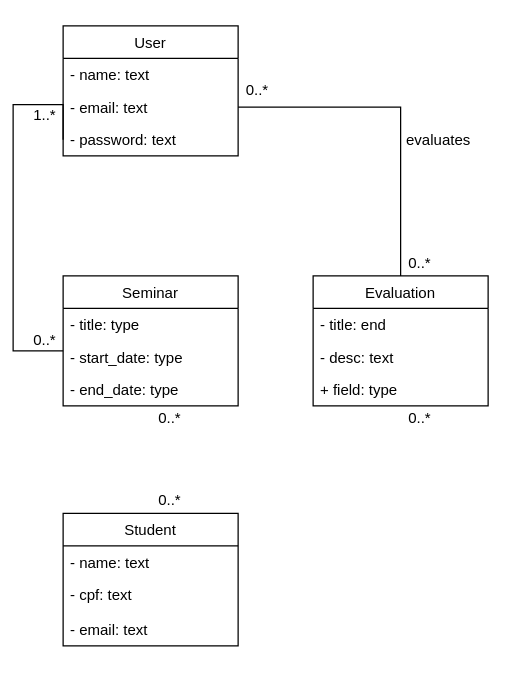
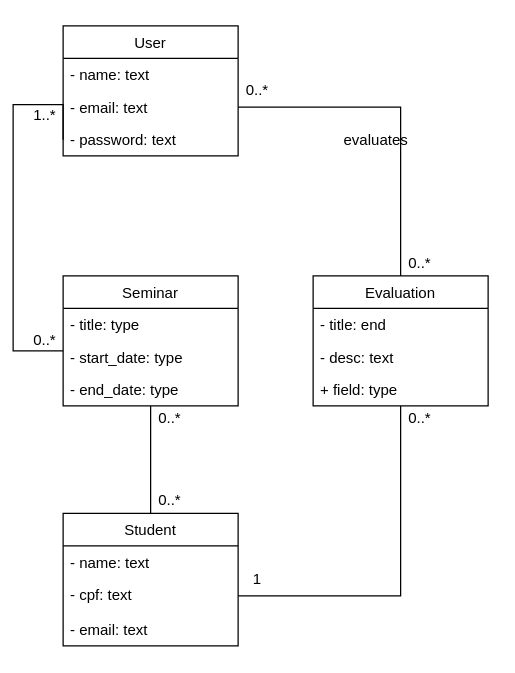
- <mxCell id="24" value="evaluates" style="text;html=1;align=center;verticalAlign=middle;resizable=0;points=[];;autosize=1;" vertex="1" parent="1"><mxGeometry x="315" y="102" width="70" height="20" as="geometry" /></mxCell>
+ <mxCell id="24" value="evaluates" style="text;html=1;align=center;verticalAlign=middle;resizable=0;points=[];;autosize=1;" vertex="1" parent="1"><mxGeometry x="265" y="102" width="70" height="20" as="geometry" /></mxCell>
+ <mxCell id="6" value="" style="edgeStyle=orthogonalEdgeStyle;rounded=0;jumpStyle=none;orthogonalLoop=1;jettySize=auto;exitX=0.5;exitY=0;exitDx=0;exitDy=0;startArrow=none;startFill=0;endArrow=none;endFill=0;html=1;" edge="1" parent="1" source="7" target="11"><mxGeometry relative="1" as="geometry" /></mxCell>
+ <mxCell id="30" value="1" style="text;html=1;align=center;verticalAlign=middle;resizable=0;points=[];;autosize=1;" vertex="1" parent="1"><mxGeometry x="195" y="453" width="20" height="20" as="geometry" /></mxCell>
+ <mxCell id="23" style="edgeStyle=orthogonalEdgeStyle;rounded=0;jumpStyle=none;orthogonalLoop=1;jettySize=auto;html=1;startArrow=none;startFill=0;endArrow=none;endFill=0;" edge="1" parent="1" source="9" target="19"><mxGeometry relative="1" as="geometry"><Array as="points"><mxPoint x="320" y="476" /></Array></mxGeometry></mxCell>
